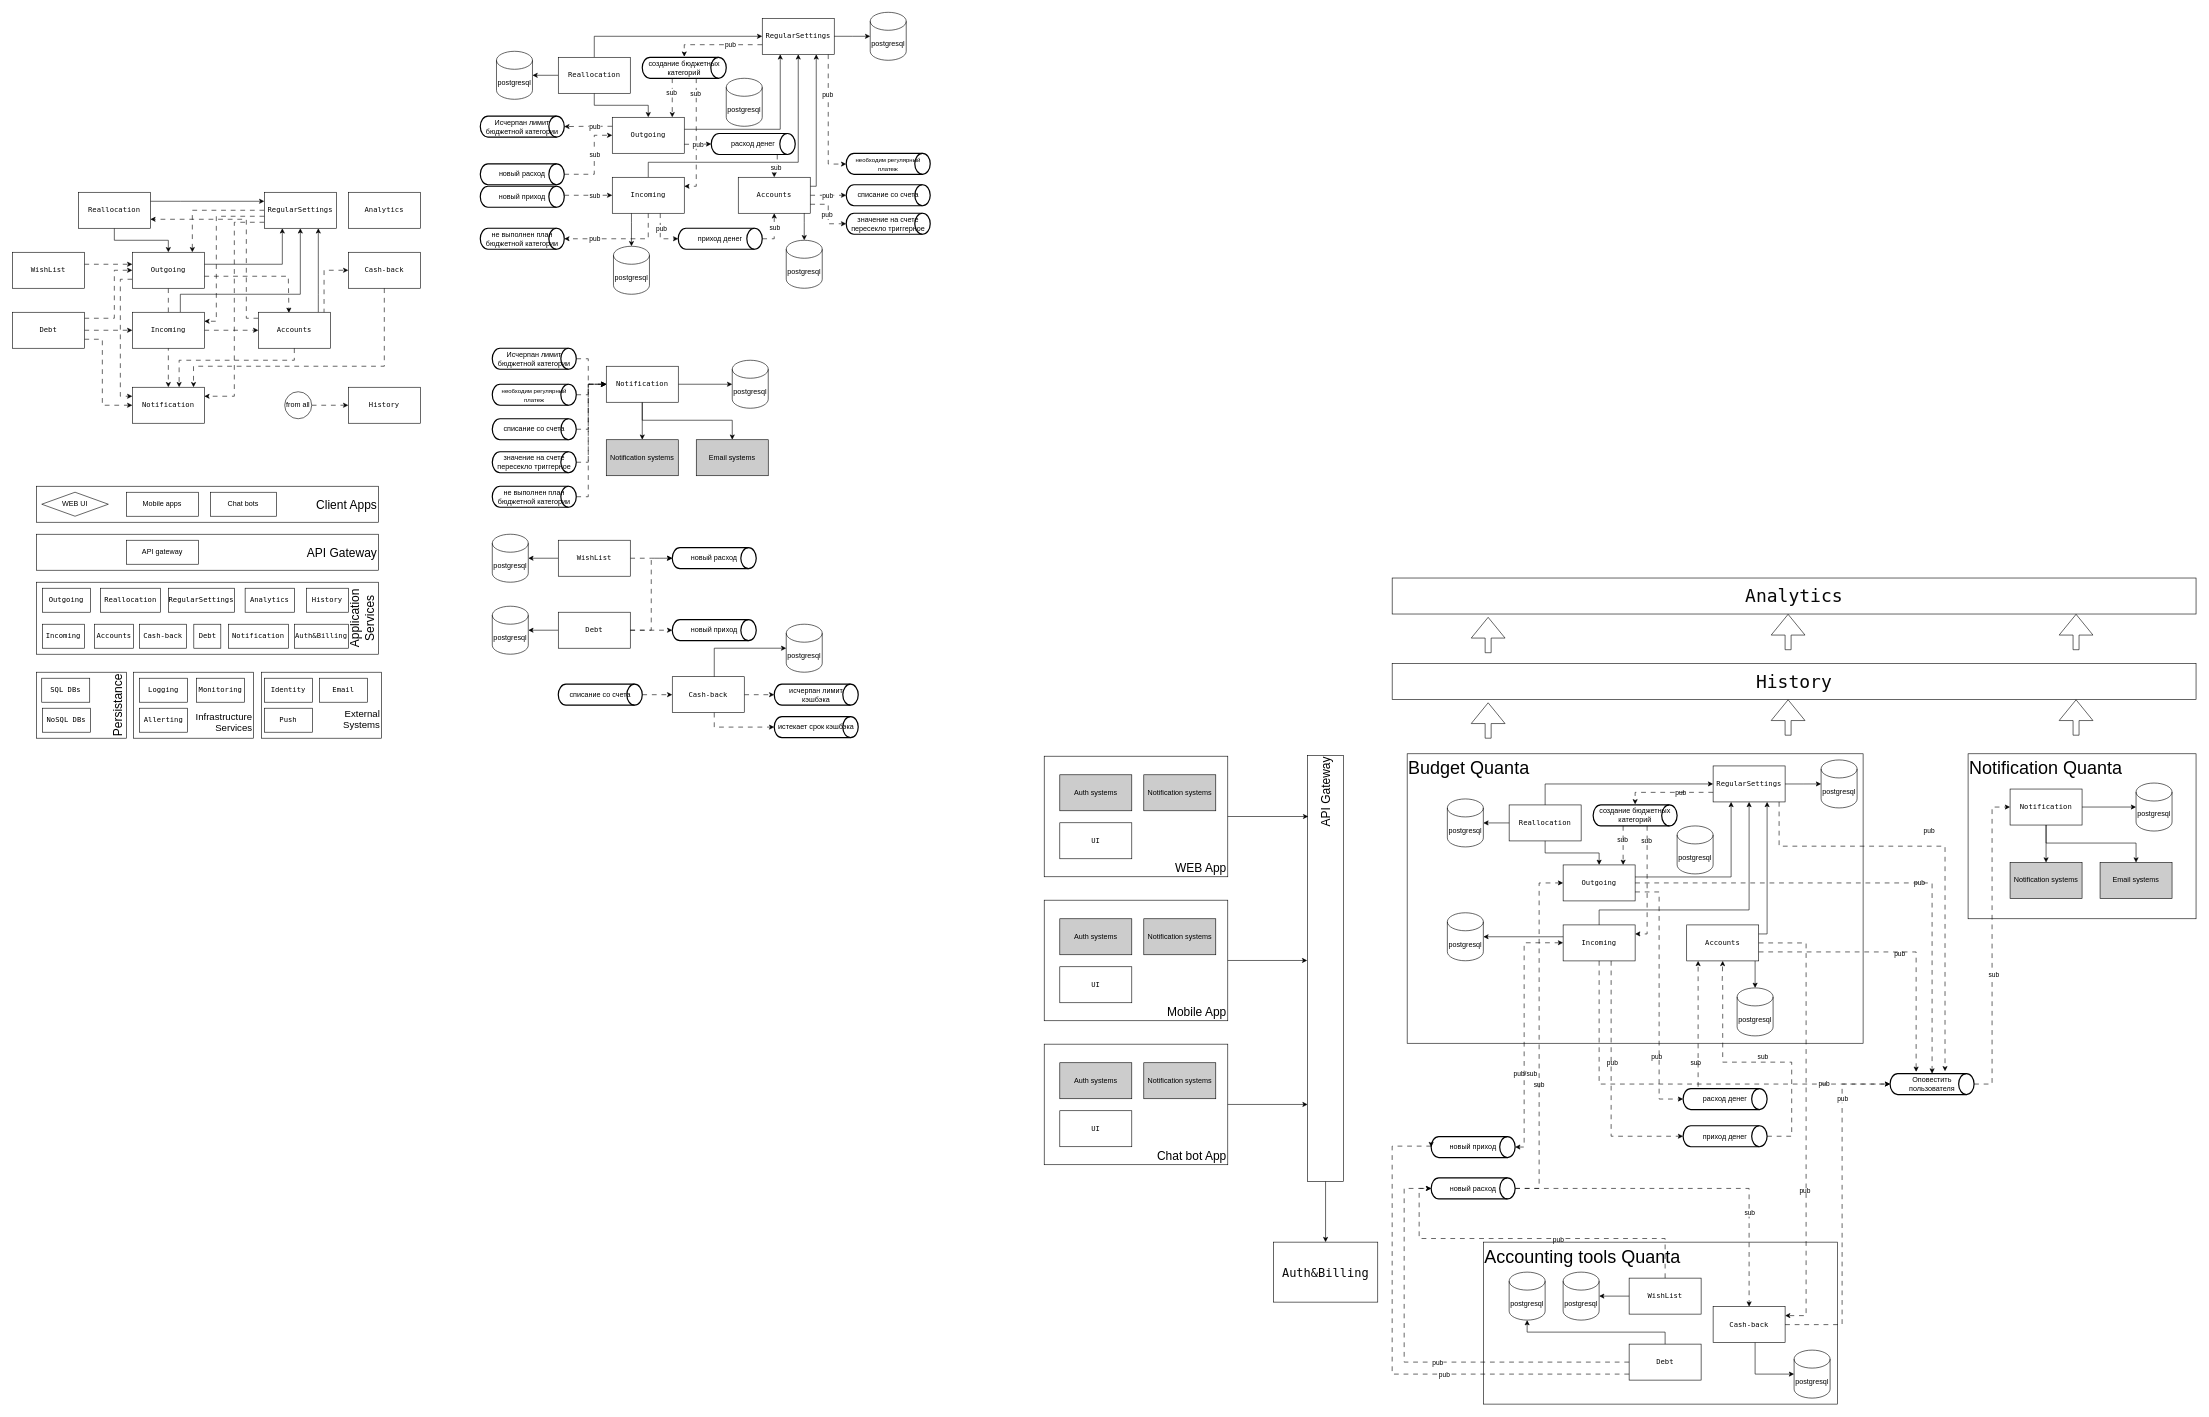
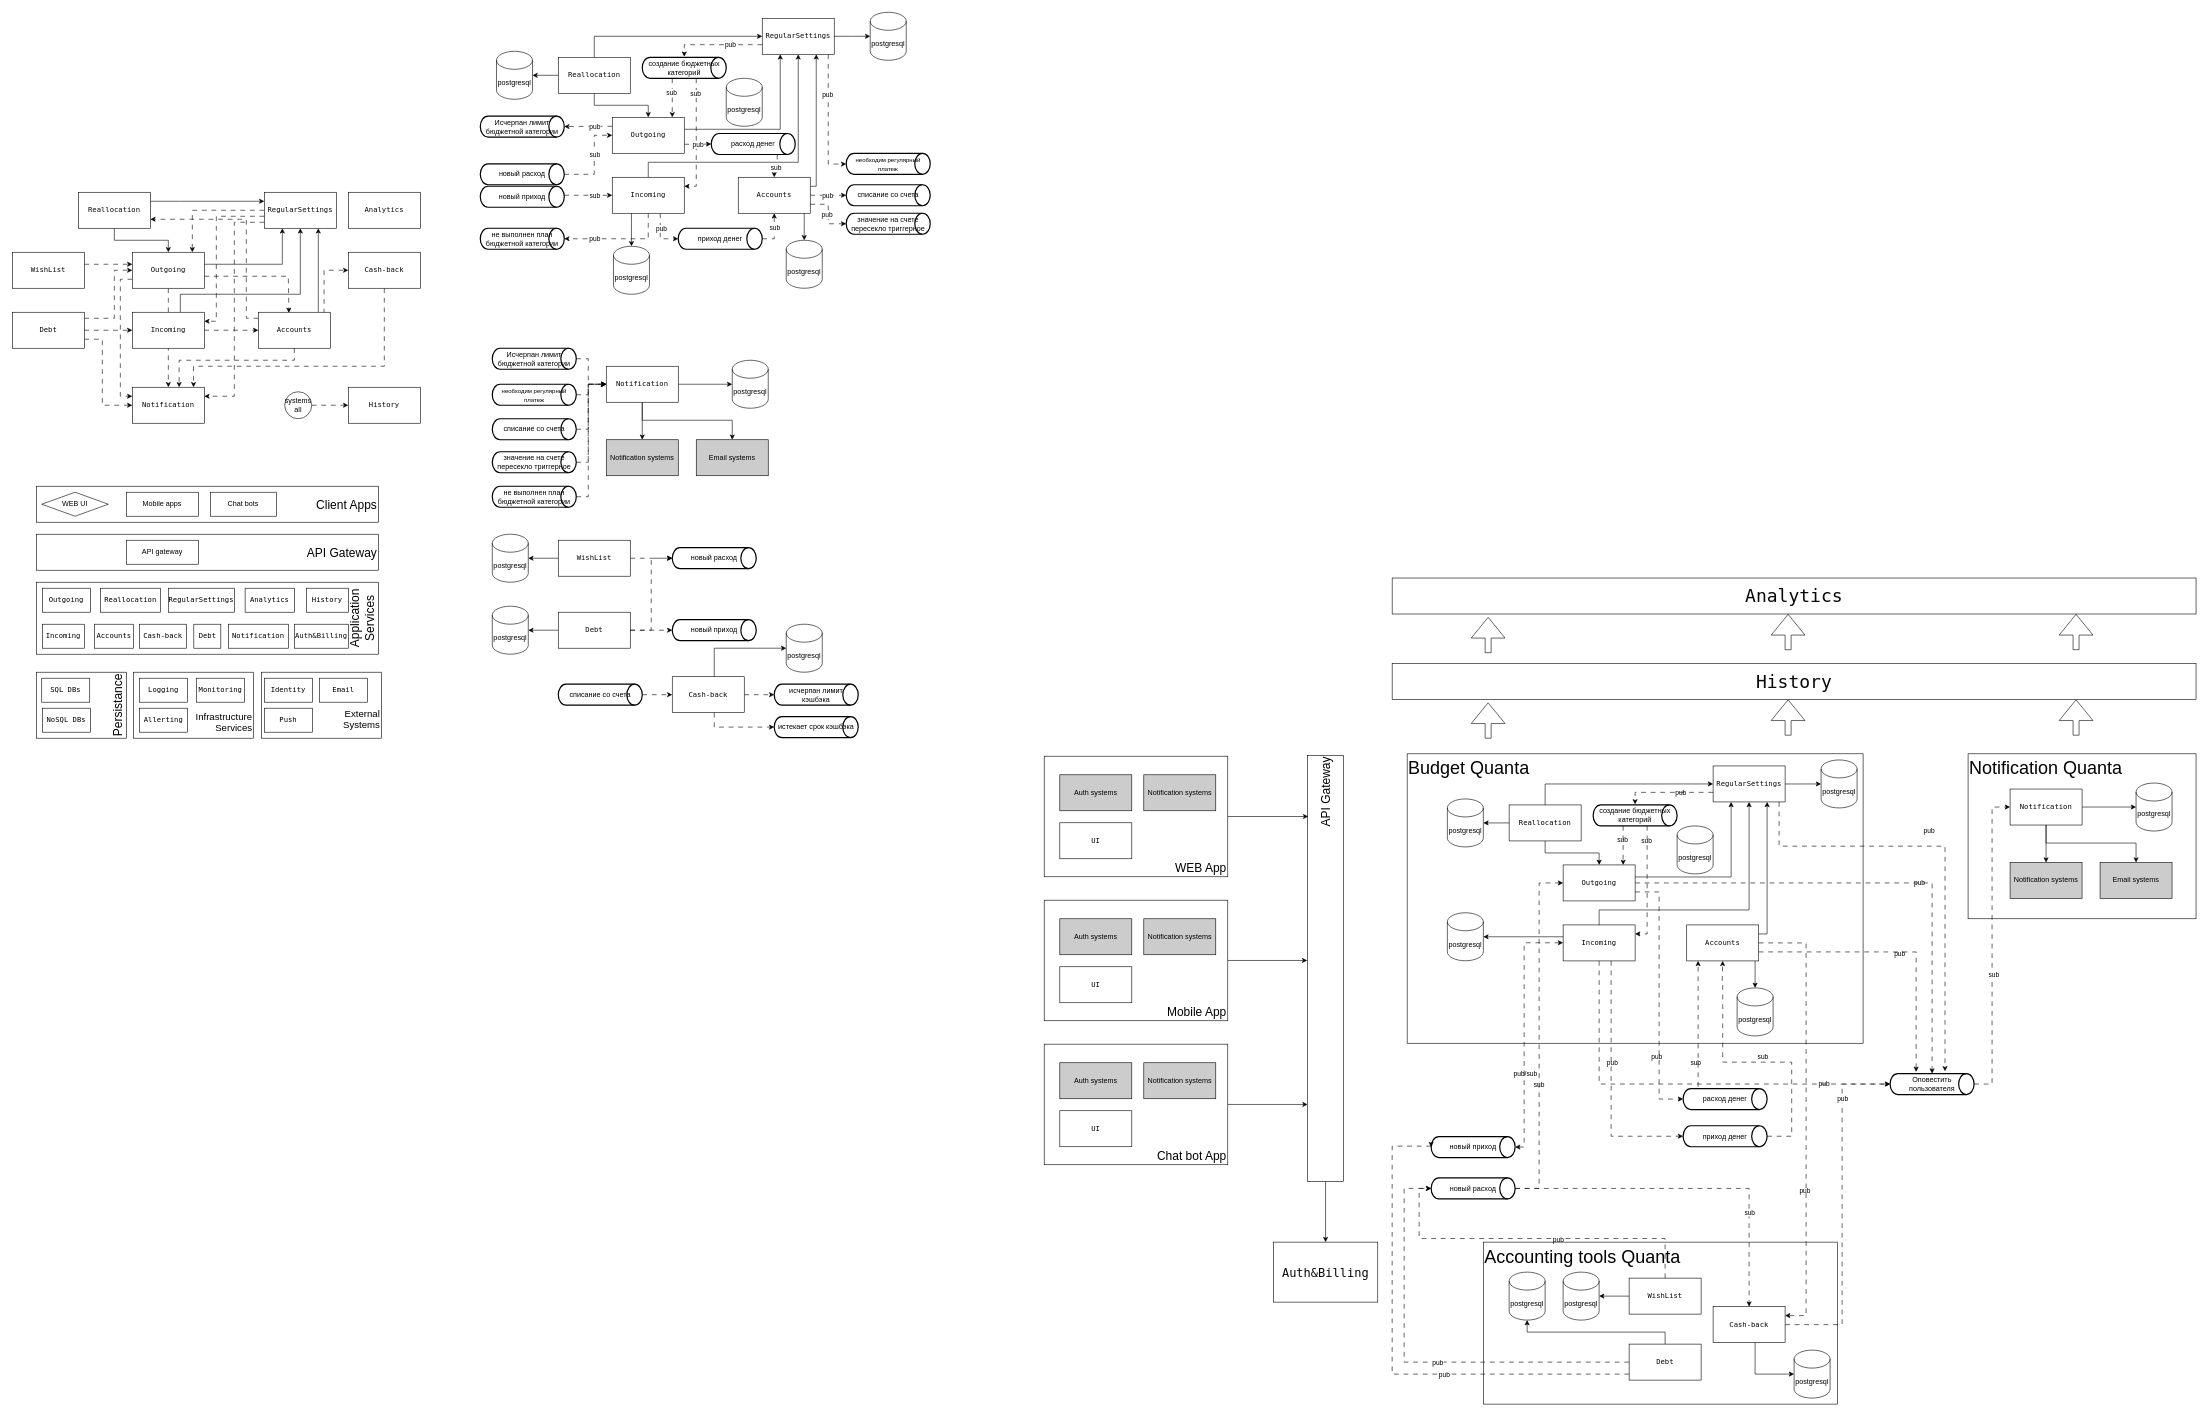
- <mxCell id="34" value="from all" style="ellipse;whiteSpace=wrap;html=1;aspect=fixed;" parent="1" vertex="1"><mxGeometry x="474" y="652.5" width="45" height="45" as="geometry" /></mxCell>
+ <mxCell id="34" value="systems all" style="ellipse;whiteSpace=wrap;html=1;aspect=fixed;" parent="1" vertex="1"><mxGeometry x="474" y="652.5" width="45" height="45" as="geometry" /></mxCell>
